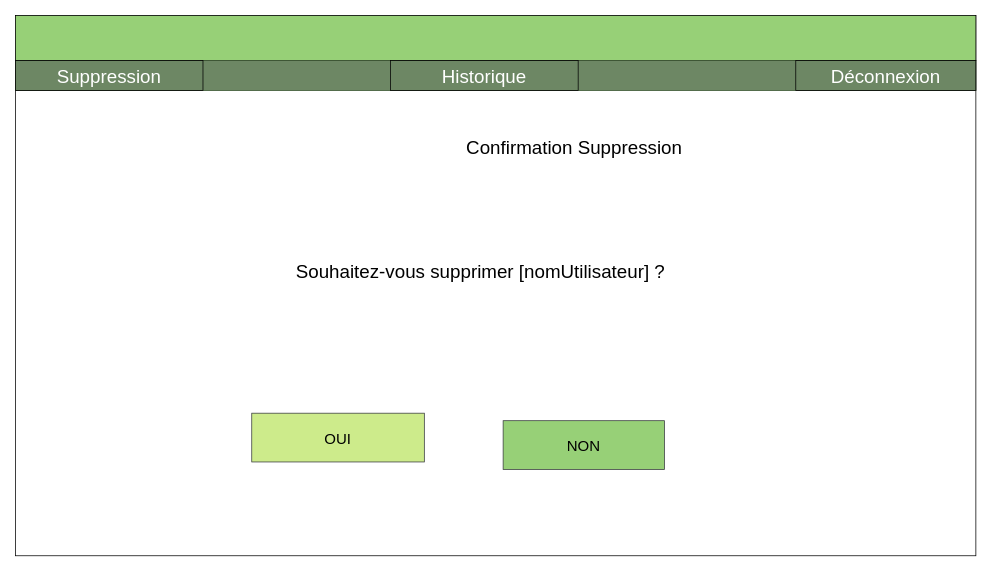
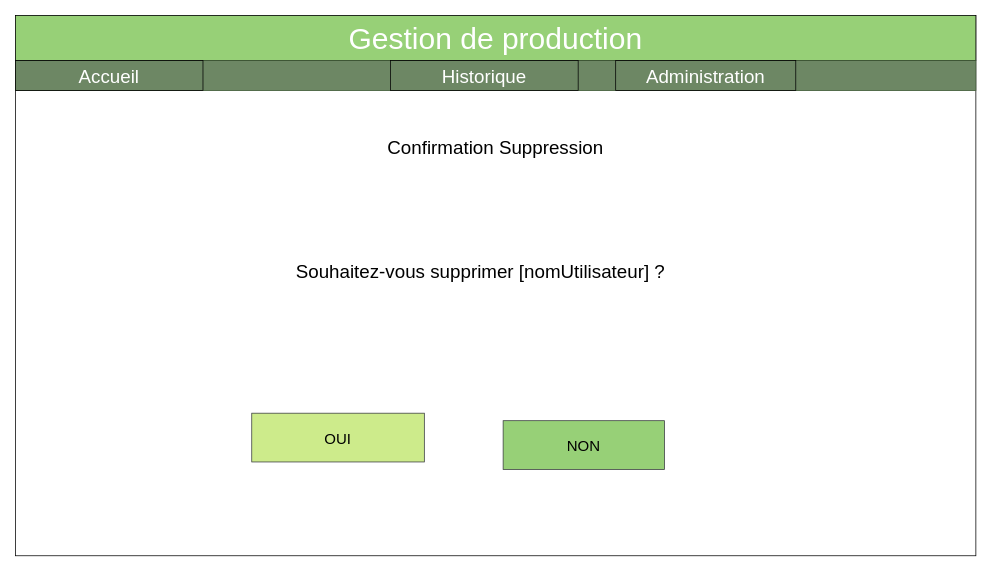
+ <mxCell id="5" value="Gestion de production" style="text;html=1;align=center;verticalAlign=middle;whiteSpace=wrap;rounded=0;shadow=0;glass=0;comic=0;fontSize=40;labelBackgroundColor=none;labelBorderColor=none;fontStyle=0;fontColor=#FFFFFF;" vertex="1" parent="3"><mxGeometry x="400" y="10" width="480" height="40" as="geometry" /></mxCell>
- <mxCell id="10" value="Suppression" style="text;html=1;strokeColor=#000000;fillColor=none;align=center;verticalAlign=middle;whiteSpace=wrap;rounded=0;fontSize=25;fontColor=#FFFFFF;" vertex="1" parent="3"><mxGeometry y="60" width="250" height="40" as="geometry" /></mxCell>
+ <mxCell id="10" value="Accueil" style="text;html=1;strokeColor=#000000;fillColor=none;align=center;verticalAlign=middle;whiteSpace=wrap;rounded=0;fontSize=25;fontColor=#FFFFFF;" vertex="1" parent="3"><mxGeometry y="60" width="250" height="40" as="geometry" /></mxCell>
+ <mxCell id="8" value="Administration" style="text;html=1;strokeColor=#000000;fillColor=none;align=center;verticalAlign=middle;whiteSpace=wrap;rounded=0;fontSize=25;fontColor=#FFFFFF;" vertex="1" parent="3"><mxGeometry x="800" y="60" width="240" height="40" as="geometry" /></mxCell>
- <mxCell id="9" value="Déconnexion" style="text;html=1;strokeColor=#000000;fillColor=none;align=center;verticalAlign=middle;whiteSpace=wrap;rounded=0;fontSize=25;fontColor=#FFFFFF;" vertex="1" parent="3"><mxGeometry x="1040" y="60" width="240" height="40" as="geometry" /></mxCell>
- <mxCell id="11" value="&lt;font style=&quot;font-size: 25px&quot;&gt;Confirmation Suppression&lt;/font&gt;" style="text;html=1;strokeColor=none;fillColor=none;align=center;verticalAlign=middle;whiteSpace=wrap;rounded=0;fontSize=25;" vertex="1" parent="1"><mxGeometry x="525" y="170" width="480" height="50" as="geometry" /></mxCell>
+ <mxCell id="11" value="&lt;font style=&quot;font-size: 25px&quot;&gt;Confirmation Suppression&lt;/font&gt;" style="text;html=1;strokeColor=none;fillColor=none;align=center;verticalAlign=middle;whiteSpace=wrap;rounded=0;fontSize=25;" vertex="1" parent="1"><mxGeometry x="420" y="170" width="480" height="50" as="geometry" /></mxCell>
